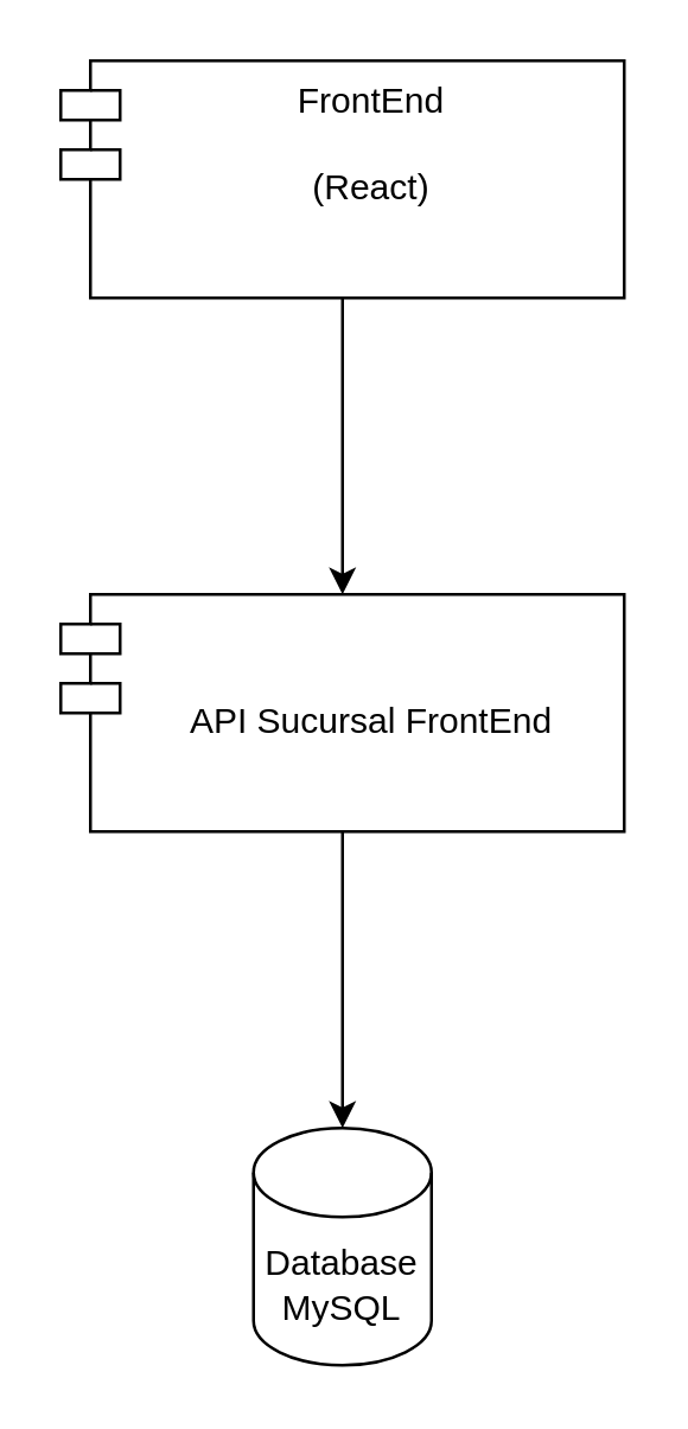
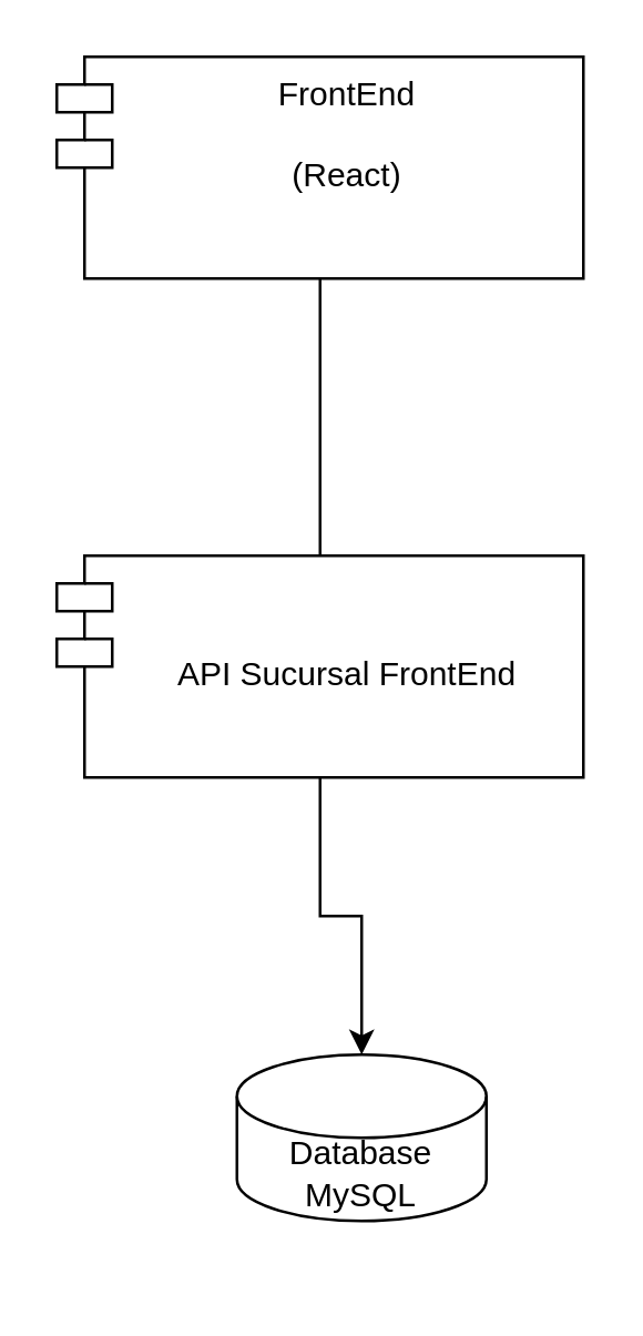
- <mxCell id="2" style="edgeStyle=orthogonalEdgeStyle;rounded=0;orthogonalLoop=1;jettySize=auto;html=1;exitX=0.5;exitY=1;exitDx=0;exitDy=0;" edge="1" parent="1" source="3" target="5"><mxGeometry relative="1" as="geometry" /></mxCell>
+ <mxCell id="2" style="edgeStyle=orthogonalEdgeStyle;rounded=0;orthogonalLoop=1;jettySize=auto;html=1;exitX=0.5;exitY=1;exitDx=0;exitDy=0;endArrow=none;" edge="1" parent="1" source="3" target="5"><mxGeometry relative="1" as="geometry" /></mxCell>
- <mxCell id="6" value="Database&lt;br&gt;MySQL" style="shape=cylinder3;whiteSpace=wrap;html=1;boundedLbl=1;backgroundOutline=1;size=15;" vertex="1" parent="1"><mxGeometry x="85" y="380" width="60" height="80" as="geometry" /></mxCell>
+ <mxCell id="6" value="Database&lt;br&gt;MySQL" style="shape=cylinder3;whiteSpace=wrap;html=1;boundedLbl=1;backgroundOutline=1;size=15;" vertex="1" parent="1"><mxGeometry x="85" y="380" width="90" height="60" as="geometry" /></mxCell>
